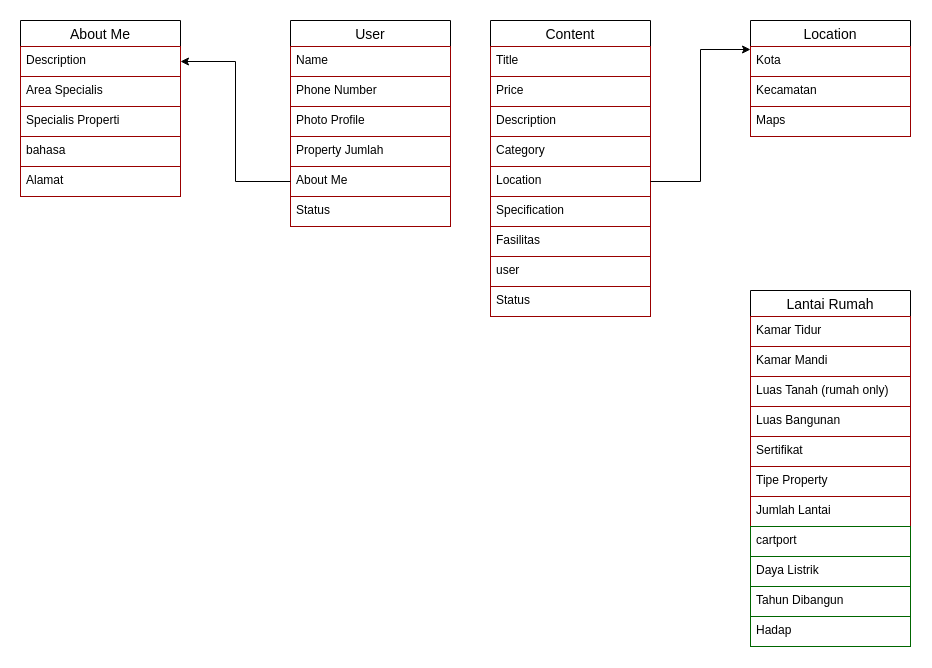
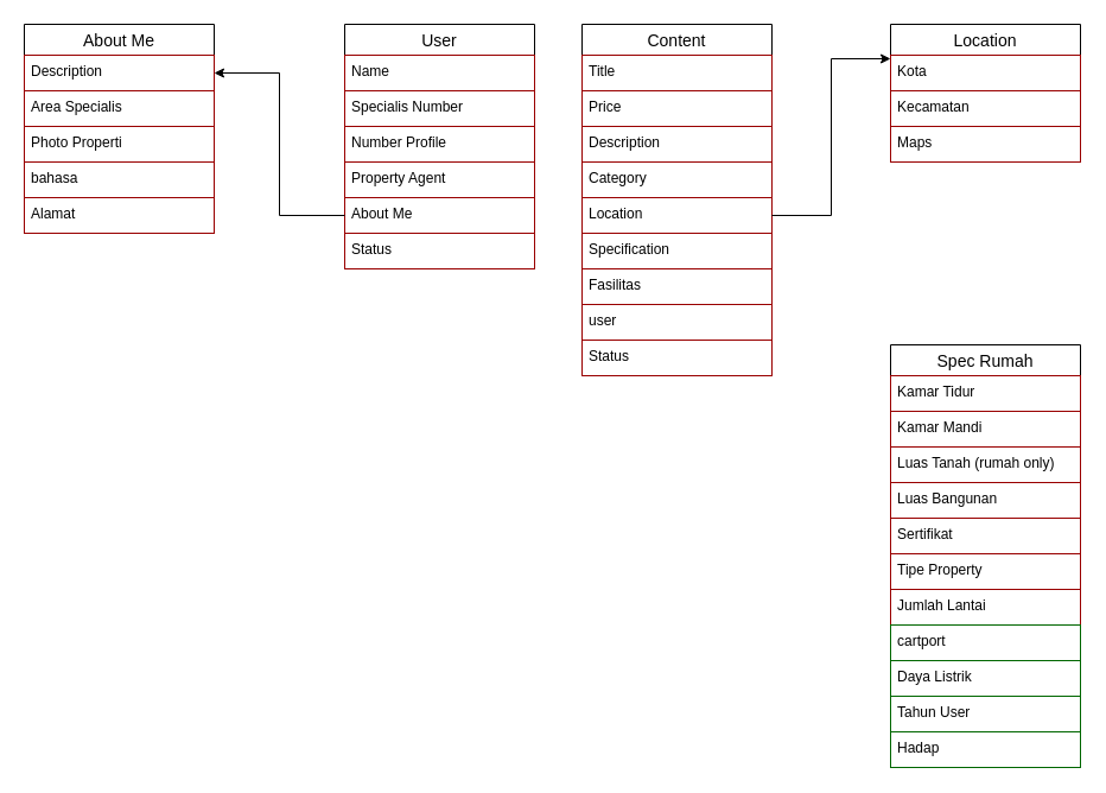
- <mxCell id="26" value="Phone Number" style="text;strokeColor=#990000;fillColor=none;spacingLeft=4;spacingRight=4;overflow=hidden;rotatable=0;points=[[0,0.5],[1,0.5]];portConstraint=eastwest;fontSize=12;" vertex="1" parent="24"><mxGeometry y="56" width="160" height="30" as="geometry" /></mxCell>
+ <mxCell id="26" value="Specialis Number" style="text;strokeColor=#990000;fillColor=none;spacingLeft=4;spacingRight=4;overflow=hidden;rotatable=0;points=[[0,0.5],[1,0.5]];portConstraint=eastwest;fontSize=12;" vertex="1" parent="24"><mxGeometry y="56" width="160" height="30" as="geometry" /></mxCell>
- <mxCell id="39" value="Specialis Properti" style="text;strokeColor=#990000;fillColor=none;spacingLeft=4;spacingRight=4;overflow=hidden;rotatable=0;points=[[0,0.5],[1,0.5]];portConstraint=eastwest;fontSize=12;" vertex="1" parent="36"><mxGeometry y="86" width="160" height="30" as="geometry" /></mxCell>
+ <mxCell id="39" value="Photo Properti" style="text;strokeColor=#990000;fillColor=none;spacingLeft=4;spacingRight=4;overflow=hidden;rotatable=0;points=[[0,0.5],[1,0.5]];portConstraint=eastwest;fontSize=12;" vertex="1" parent="36"><mxGeometry y="86" width="160" height="30" as="geometry" /></mxCell>
- <mxCell id="27" value="Photo Profile" style="text;strokeColor=#990000;fillColor=none;spacingLeft=4;spacingRight=4;overflow=hidden;rotatable=0;points=[[0,0.5],[1,0.5]];portConstraint=eastwest;fontSize=12;" vertex="1" parent="24"><mxGeometry y="86" width="160" height="30" as="geometry" /></mxCell>
+ <mxCell id="27" value="Number Profile" style="text;strokeColor=#990000;fillColor=none;spacingLeft=4;spacingRight=4;overflow=hidden;rotatable=0;points=[[0,0.5],[1,0.5]];portConstraint=eastwest;fontSize=12;" vertex="1" parent="24"><mxGeometry y="86" width="160" height="30" as="geometry" /></mxCell>
- <mxCell id="28" value="Property Jumlah" style="text;strokeColor=#990000;fillColor=none;spacingLeft=4;spacingRight=4;overflow=hidden;rotatable=0;points=[[0,0.5],[1,0.5]];portConstraint=eastwest;fontSize=12;" vertex="1" parent="24"><mxGeometry y="116" width="160" height="30" as="geometry" /></mxCell>
+ <mxCell id="28" value="Property Agent" style="text;strokeColor=#990000;fillColor=none;spacingLeft=4;spacingRight=4;overflow=hidden;rotatable=0;points=[[0,0.5],[1,0.5]];portConstraint=eastwest;fontSize=12;" vertex="1" parent="24"><mxGeometry y="116" width="160" height="30" as="geometry" /></mxCell>
- <mxCell id="12" value="Lantai Rumah" style="swimlane;fontStyle=0;childLayout=stackLayout;horizontal=1;startSize=26;horizontalStack=0;resizeParent=1;resizeParentMax=0;resizeLast=0;collapsible=1;marginBottom=0;align=center;fontSize=14;" vertex="1" parent="1"><mxGeometry x="750" y="290" width="160" height="356" as="geometry" /></mxCell>
+ <mxCell id="12" value="Spec Rumah" style="swimlane;fontStyle=0;childLayout=stackLayout;horizontal=1;startSize=26;horizontalStack=0;resizeParent=1;resizeParentMax=0;resizeLast=0;collapsible=1;marginBottom=0;align=center;fontSize=14;" vertex="1" parent="1"><mxGeometry x="750" y="290" width="160" height="356" as="geometry" /></mxCell>
- <mxCell id="22" value="Tahun Dibangun" style="text;strokeColor=#006600;fillColor=none;spacingLeft=4;spacingRight=4;overflow=hidden;rotatable=0;points=[[0,0.5],[1,0.5]];portConstraint=eastwest;fontSize=12;" vertex="1" parent="12"><mxGeometry y="296" width="160" height="30" as="geometry" /></mxCell>
+ <mxCell id="22" value="Tahun User" style="text;strokeColor=#006600;fillColor=none;spacingLeft=4;spacingRight=4;overflow=hidden;rotatable=0;points=[[0,0.5],[1,0.5]];portConstraint=eastwest;fontSize=12;" vertex="1" parent="12"><mxGeometry y="296" width="160" height="30" as="geometry" /></mxCell>
